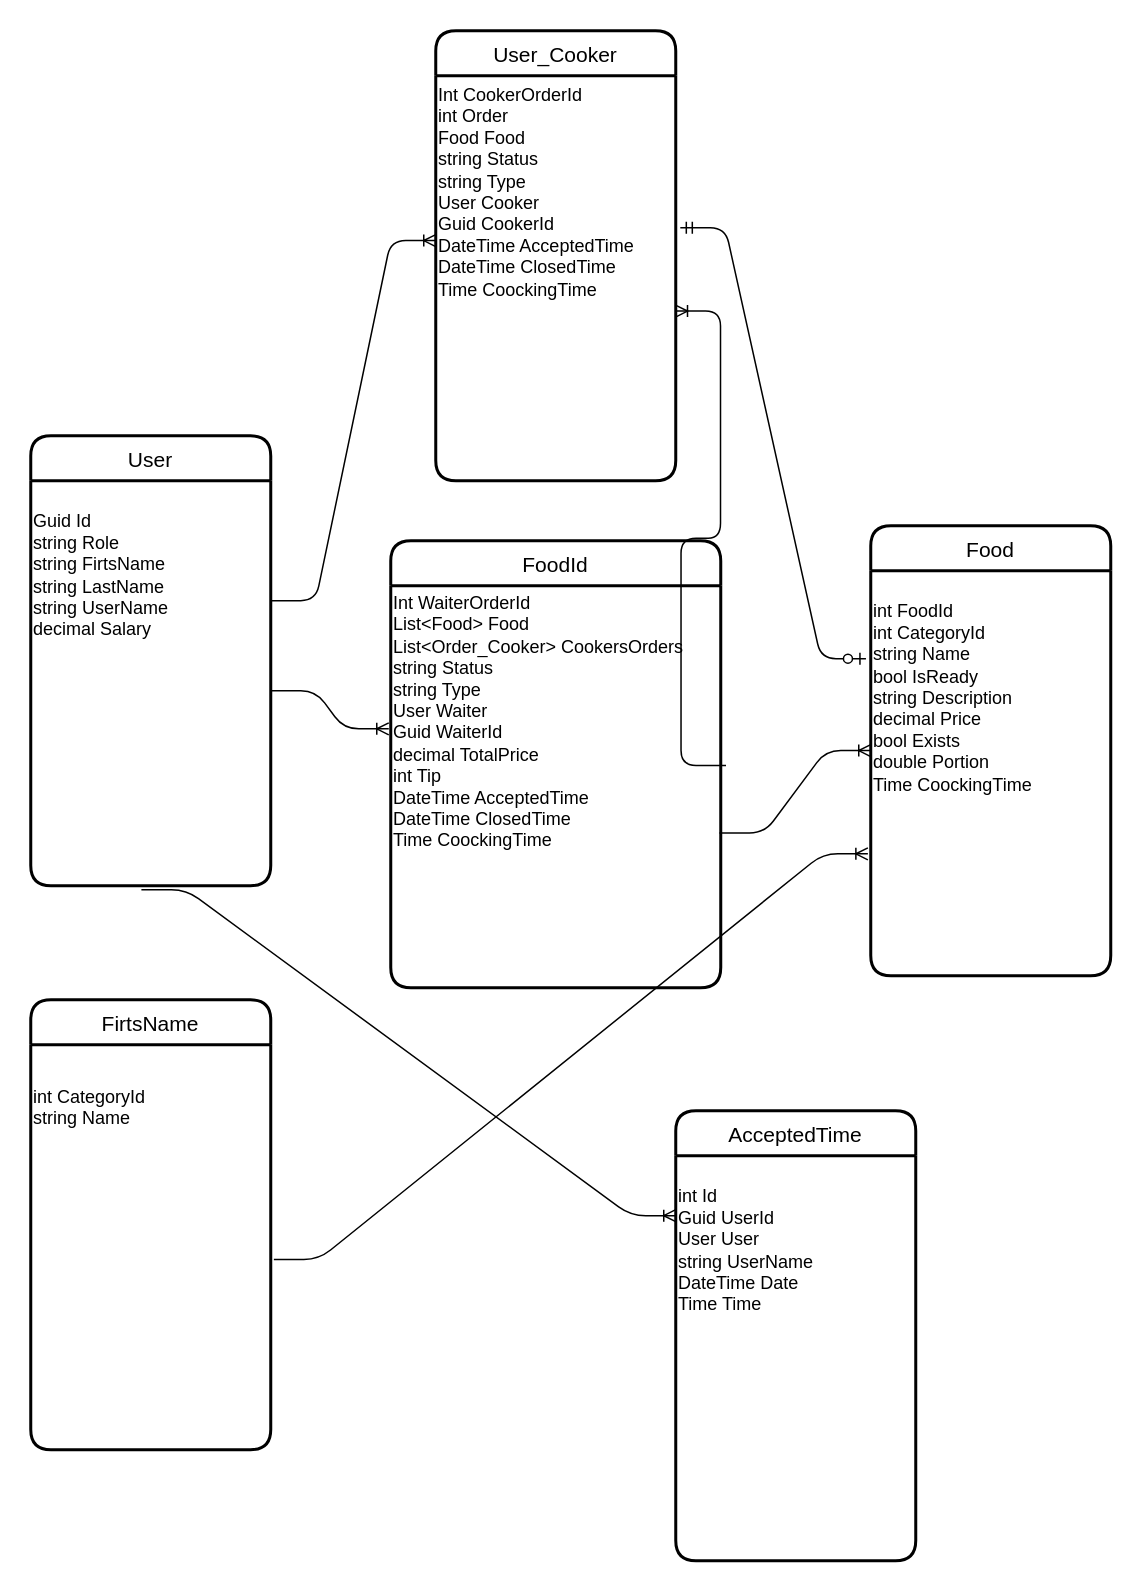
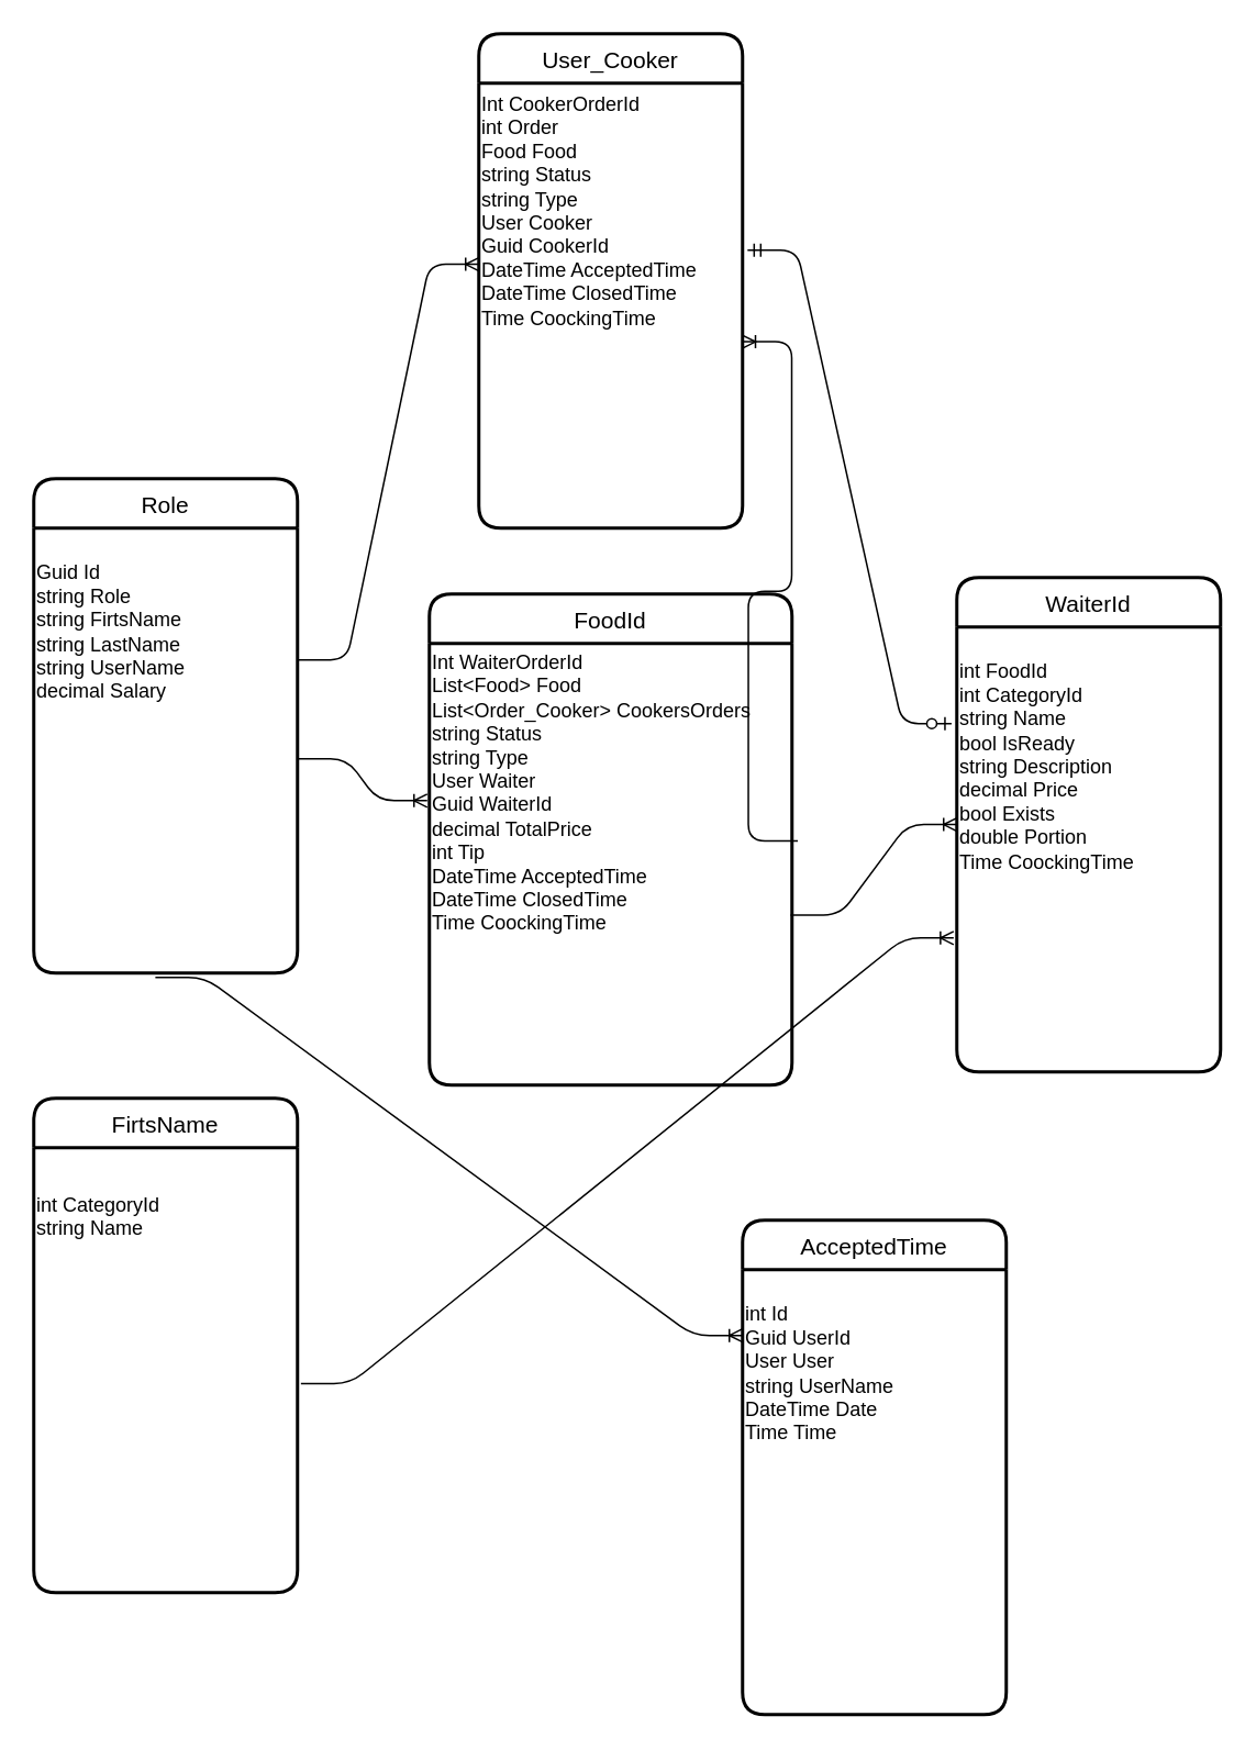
- <mxCell id="2" value="User" style="swimlane;childLayout=stackLayout;horizontal=1;startSize=30;horizontalStack=0;rounded=1;fontSize=14;fontStyle=0;strokeWidth=2;resizeParent=0;resizeLast=1;shadow=0;dashed=0;align=center;" parent="1" vertex="1"><mxGeometry x="20" y="290" width="160" height="300" as="geometry" /></mxCell>
+ <mxCell id="2" value="Role" style="swimlane;childLayout=stackLayout;horizontal=1;startSize=30;horizontalStack=0;rounded=1;fontSize=14;fontStyle=0;strokeWidth=2;resizeParent=0;resizeLast=1;shadow=0;dashed=0;align=center;" parent="1" vertex="1"><mxGeometry x="20" y="290" width="160" height="300" as="geometry" /></mxCell>
- <mxCell id="6" value="Food" style="swimlane;childLayout=stackLayout;horizontal=1;startSize=30;horizontalStack=0;rounded=1;fontSize=14;fontStyle=0;strokeWidth=2;resizeParent=0;resizeLast=1;shadow=0;dashed=0;align=center;" parent="1" vertex="1"><mxGeometry x="580" y="350" width="160" height="300" as="geometry" /></mxCell>
+ <mxCell id="6" value="WaiterId" style="swimlane;childLayout=stackLayout;horizontal=1;startSize=30;horizontalStack=0;rounded=1;fontSize=14;fontStyle=0;strokeWidth=2;resizeParent=0;resizeLast=1;shadow=0;dashed=0;align=center;" parent="1" vertex="1"><mxGeometry x="580" y="350" width="160" height="300" as="geometry" /></mxCell>
